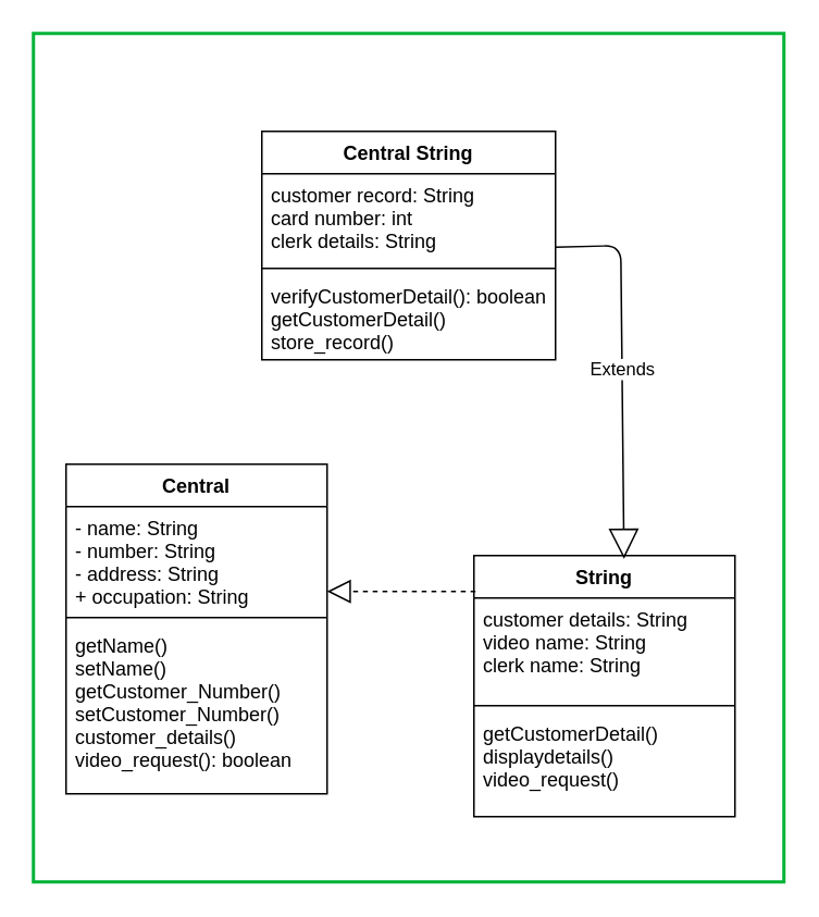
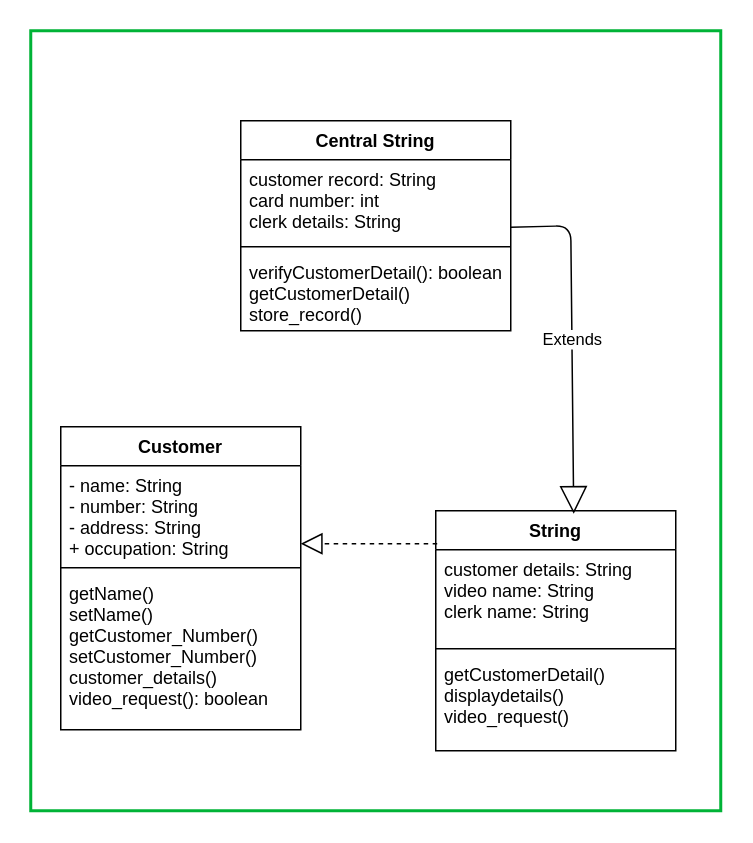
- <mxCell id="6" value="Central" style="swimlane;fontStyle=1;align=center;verticalAlign=top;childLayout=stackLayout;horizontal=1;startSize=26;horizontalStack=0;resizeParent=1;resizeParentMax=0;resizeLast=0;collapsible=1;marginBottom=0;" parent="1" vertex="1"><mxGeometry x="40" y="284" width="160" height="202" as="geometry" /></mxCell>
+ <mxCell id="6" value="Customer" style="swimlane;fontStyle=1;align=center;verticalAlign=top;childLayout=stackLayout;horizontal=1;startSize=26;horizontalStack=0;resizeParent=1;resizeParentMax=0;resizeLast=0;collapsible=1;marginBottom=0;" parent="1" vertex="1"><mxGeometry x="40" y="284" width="160" height="202" as="geometry" /></mxCell>
